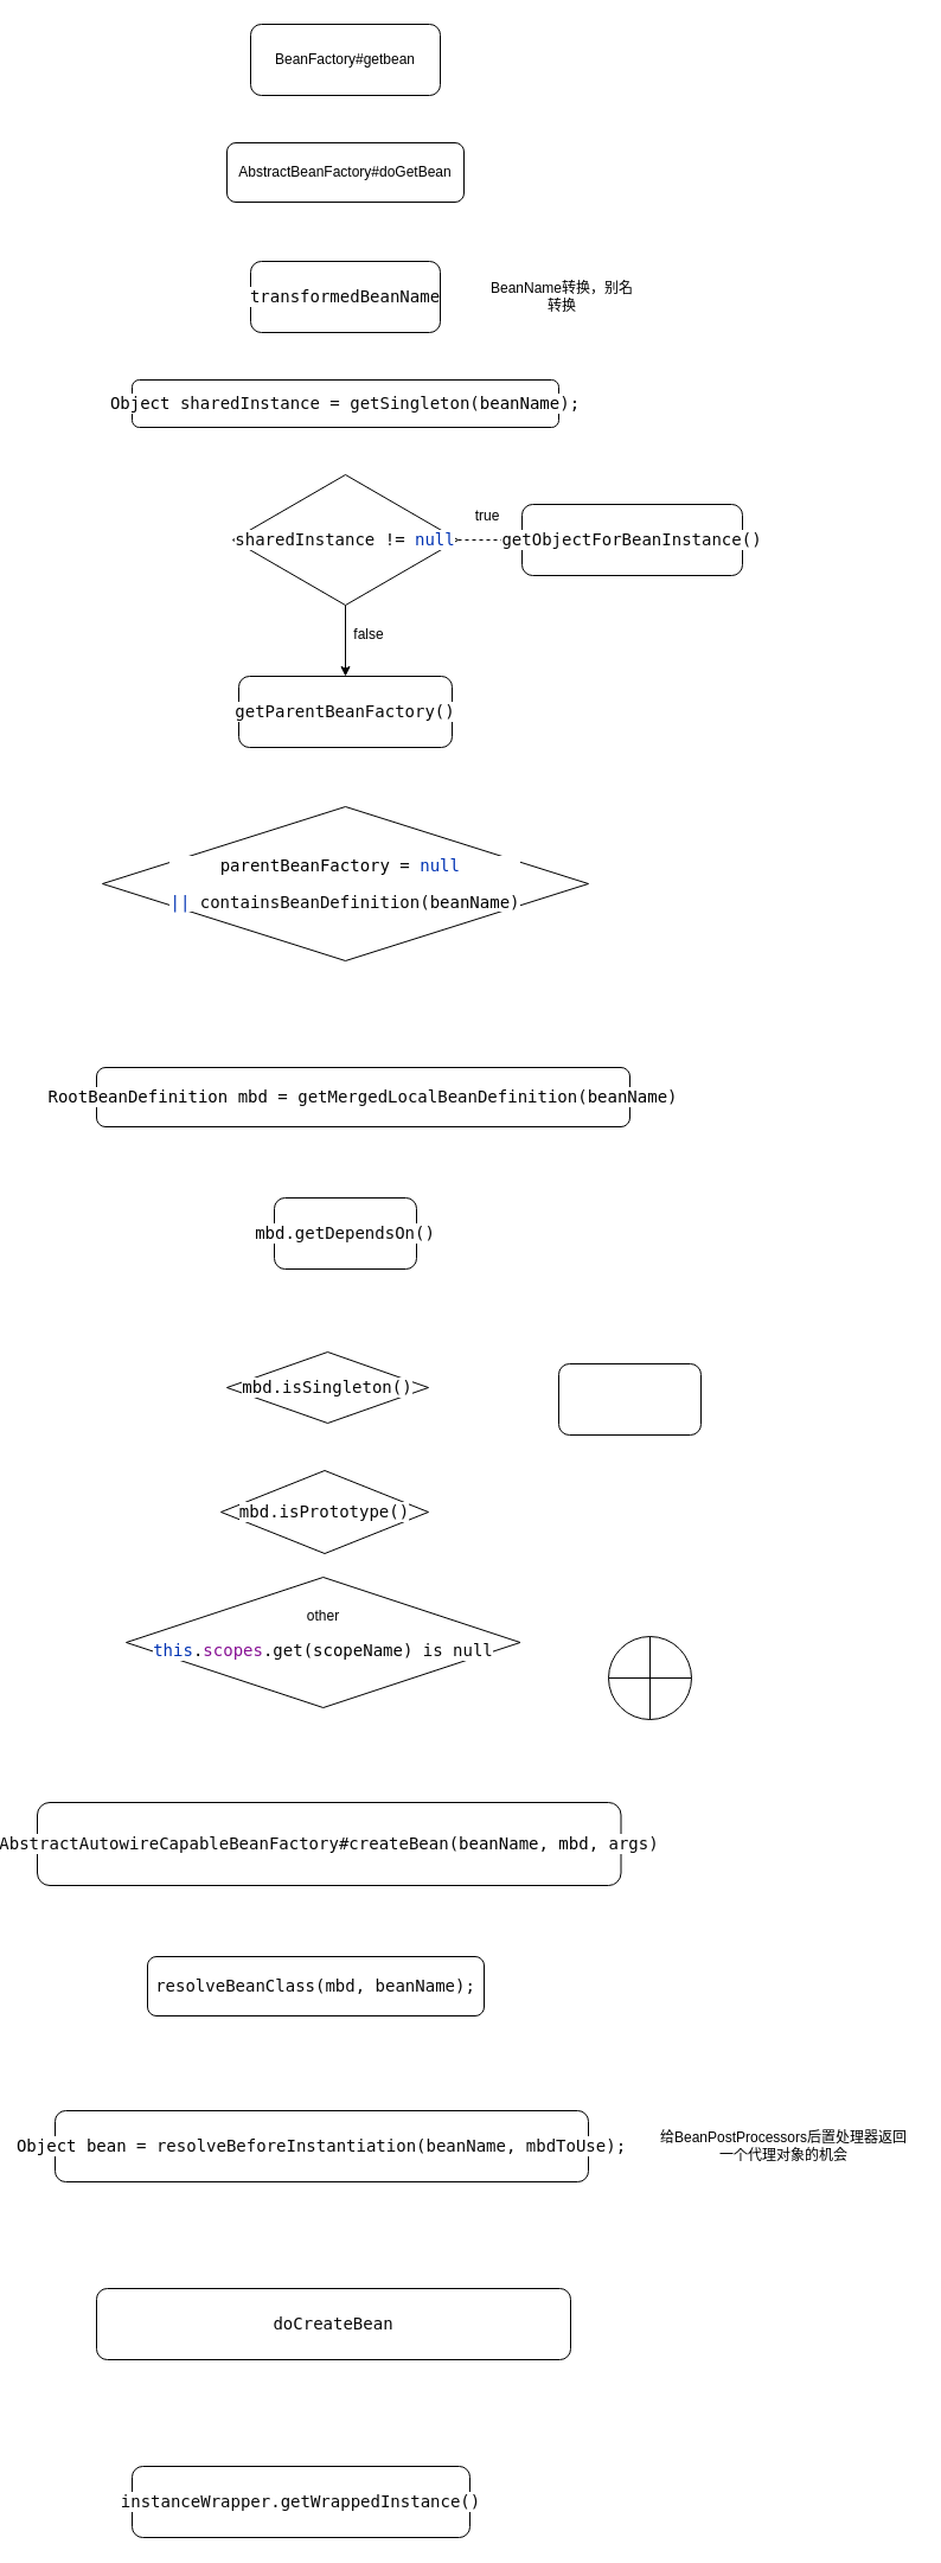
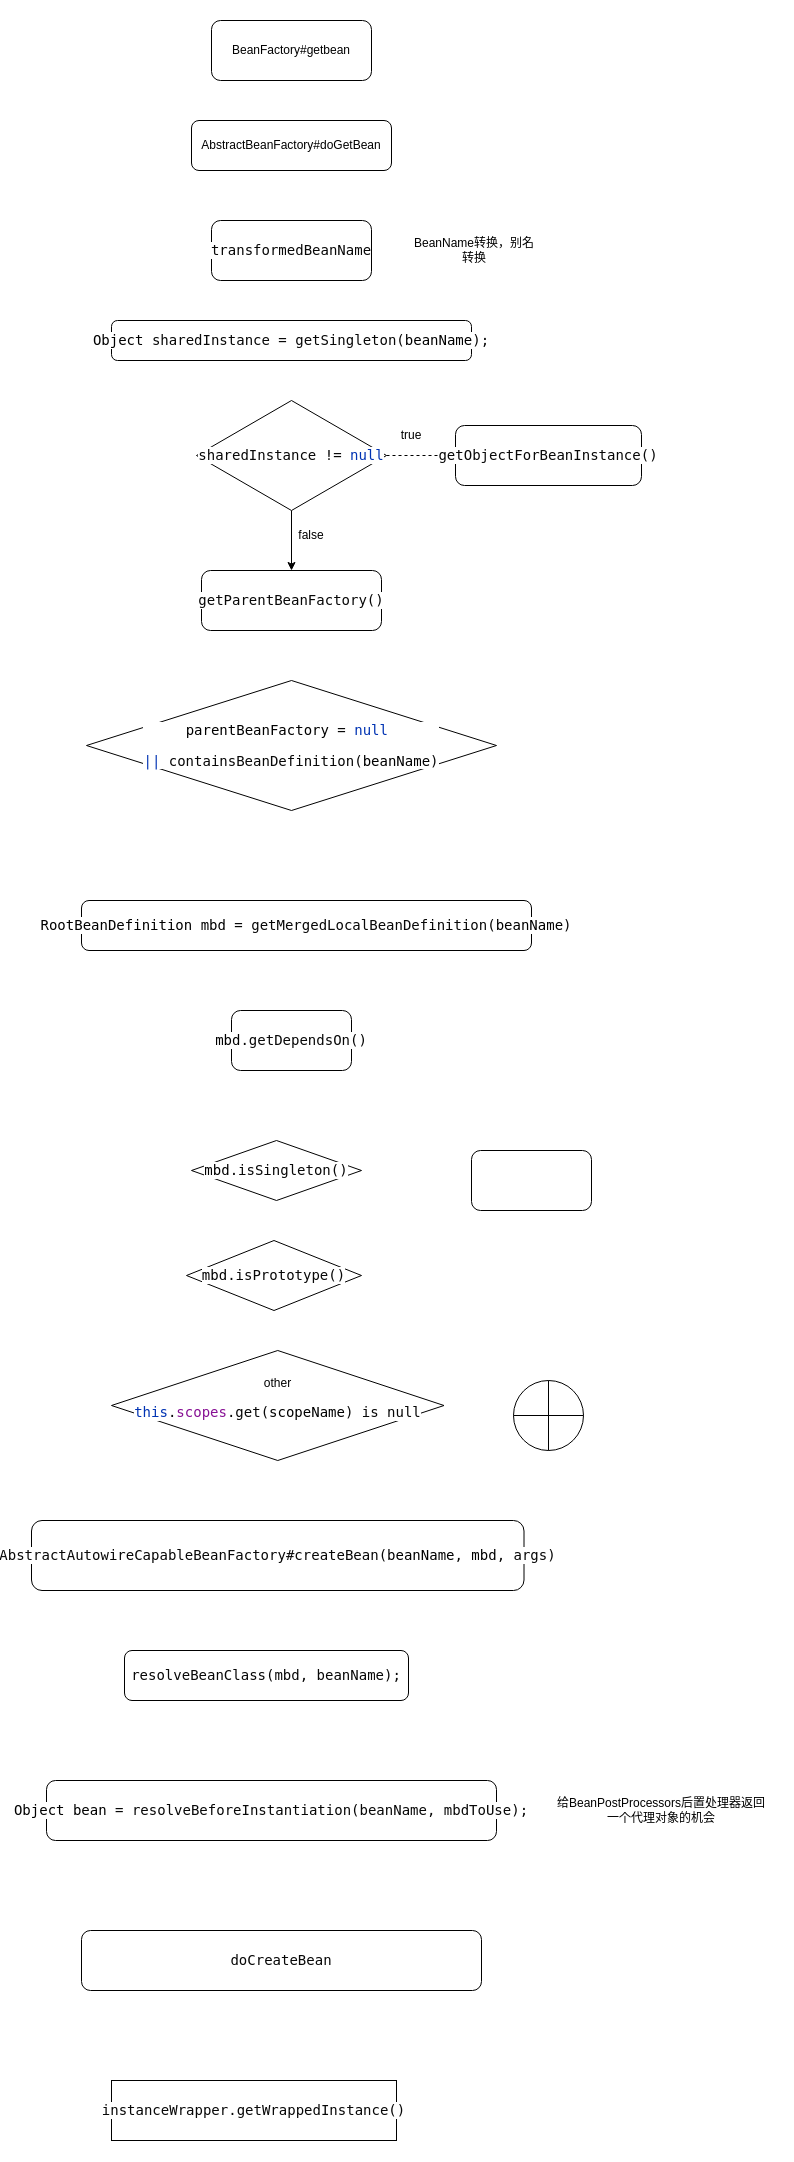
- <mxCell id="10" value="&lt;pre style=&quot;background-color: #ffffff ; color: #080808 ; font-family: &amp;#34;jetbrains mono&amp;#34; , monospace ; font-size: 10.5pt&quot;&gt;getObjectForBeanInstance()&lt;/pre&gt;" style="rounded=1;whiteSpace=wrap;html=1;" vertex="1" parent="1"><mxGeometry x="429" y="425" width="186" height="60" as="geometry" /></mxCell>
+ <mxCell id="10" value="&lt;pre style=&quot;background-color: #ffffff ; color: #080808 ; font-family: &amp;#34;jetbrains mono&amp;#34; , monospace ; font-size: 10.5pt&quot;&gt;getObjectForBeanInstance()&lt;/pre&gt;" style="rounded=1;whiteSpace=wrap;html=1;" vertex="1" parent="1"><mxGeometry x="444" y="425" width="186" height="60" as="geometry" /></mxCell>
- <mxCell id="21" value="other&lt;br&gt;&lt;pre style=&quot;background-color: #ffffff ; color: #080808 ; font-family: &amp;#34;jetbrains mono&amp;#34; , monospace ; font-size: 10.5pt&quot;&gt;&lt;span style=&quot;color: #0033b3&quot;&gt;this&lt;/span&gt;.&lt;span style=&quot;color: #871094&quot;&gt;scopes&lt;/span&gt;.get(&lt;span style=&quot;color: #000000&quot;&gt;scopeName&lt;/span&gt;) is null&lt;/pre&gt;" style="rhombus;whiteSpace=wrap;html=1;" vertex="1" parent="1"><mxGeometry x="95" y="1330" width="332.5" height="110" as="geometry" /></mxCell>
+ <mxCell id="21" value="other&lt;br&gt;&lt;pre style=&quot;background-color: #ffffff ; color: #080808 ; font-family: &amp;#34;jetbrains mono&amp;#34; , monospace ; font-size: 10.5pt&quot;&gt;&lt;span style=&quot;color: #0033b3&quot;&gt;this&lt;/span&gt;.&lt;span style=&quot;color: #871094&quot;&gt;scopes&lt;/span&gt;.get(&lt;span style=&quot;color: #000000&quot;&gt;scopeName&lt;/span&gt;) is null&lt;/pre&gt;" style="rhombus;whiteSpace=wrap;html=1;" vertex="1" parent="1"><mxGeometry x="100" y="1350" width="332.5" height="110" as="geometry" /></mxCell>
- <mxCell id="24" value="&lt;pre style=&quot;background-color: #ffffff ; color: #080808 ; font-family: &amp;#34;jetbrains mono&amp;#34; , monospace ; font-size: 10.5pt&quot;&gt;instanceWrapper.getWrappedInstance()&lt;/pre&gt;" style="rounded=1;whiteSpace=wrap;html=1;" vertex="1" parent="1"><mxGeometry x="100" y="2080" width="285" height="60" as="geometry" /></mxCell>
+ <mxCell id="24" value="&lt;pre style=&quot;background-color: #ffffff ; color: #080808 ; font-family: &amp;#34;jetbrains mono&amp;#34; , monospace ; font-size: 10.5pt&quot;&gt;instanceWrapper.getWrappedInstance()&lt;/pre&gt;" style="whiteSpace=wrap;html=1;rounded=0;" vertex="1" parent="1"><mxGeometry x="100" y="2080" width="285" height="60" as="geometry" /></mxCell>
